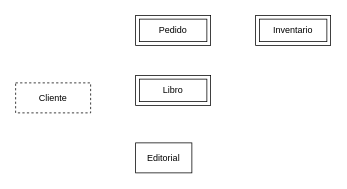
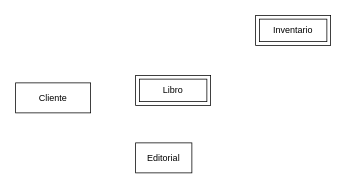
- <mxCell id="3" value="Pedido" style="shape=ext;margin=3;double=1;whiteSpace=wrap;html=1;align=center;" vertex="1" parent="1"><mxGeometry x="180" y="20" width="100" height="40" as="geometry" /></mxCell>
- <mxCell id="2" value="Cliente" style="whiteSpace=wrap;html=1;align=center;dashed=1;" parent="1" vertex="1"><mxGeometry x="20" y="110" width="100" height="40" as="geometry" /></mxCell>
+ <mxCell id="2" value="Cliente" style="whiteSpace=wrap;html=1;align=center;" parent="1" vertex="1"><mxGeometry x="20" y="110" width="100" height="40" as="geometry" /></mxCell>
